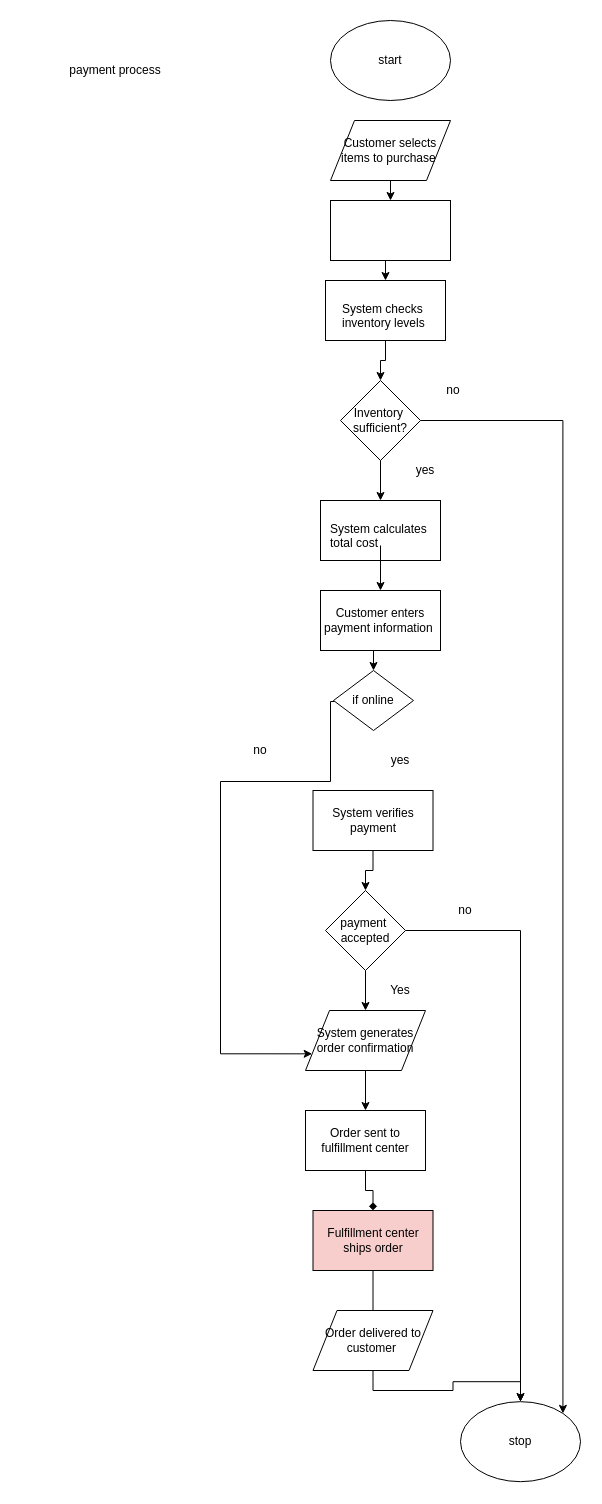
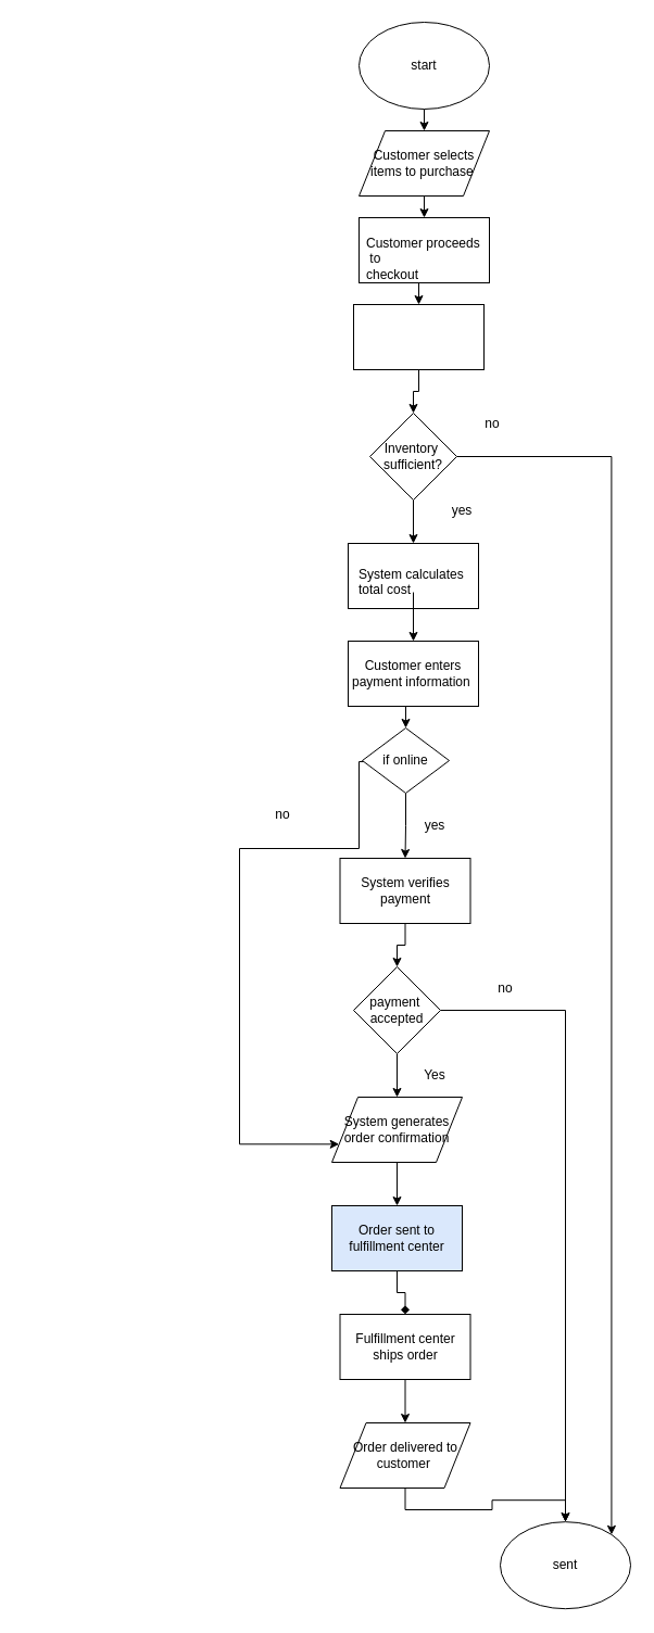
- <mxCell id="34" value="payment process" style="text;html=1;strokeColor=none;fillColor=none;align=center;verticalAlign=middle;whiteSpace=wrap;rounded=0;" vertex="1" parent="1"><mxGeometry x="20" y="60" width="190" height="20" as="geometry" /></mxCell>
+ <mxCell id="2" style="edgeStyle=orthogonalEdgeStyle;rounded=0;orthogonalLoop=1;jettySize=auto;html=1;exitX=0.5;exitY=1;exitDx=0;exitDy=0;entryX=0.5;entryY=0;entryDx=0;entryDy=0;" edge="1" parent="1" source="3" target="5"><mxGeometry relative="1" as="geometry" /></mxCell>
+ <mxCell id="8" value="Customer proceeds&lt;br&gt;&amp;nbsp;to &lt;br&gt;checkout" style="text;html=1;" vertex="1" parent="1"><mxGeometry x="335" y="210" width="110" height="30" as="geometry" /></mxCell>
- <mxCell id="11" value="System checks &lt;br&gt;inventory levels" style="text;html=1;" vertex="1" parent="1"><mxGeometry x="340" y="295" width="100" height="30" as="geometry" /></mxCell>
+ <mxCell id="35" style="edgeStyle=orthogonalEdgeStyle;rounded=0;orthogonalLoop=1;jettySize=auto;html=1;entryX=0.5;entryY=0;entryDx=0;entryDy=0;" edge="1" parent="1" source="37" target="19"><mxGeometry relative="1" as="geometry" /></mxCell>
- <mxCell id="33" value="Order sent to fulfillment center" style="rounded=0;whiteSpace=wrap;html=1;" vertex="1" parent="1"><mxGeometry x="305" y="1110" width="120" height="60" as="geometry" /></mxCell>
+ <mxCell id="33" value="Order sent to fulfillment center" style="rounded=0;whiteSpace=wrap;html=1;fillColor=#dae8fc;" vertex="1" parent="1"><mxGeometry x="305" y="1110" width="120" height="60" as="geometry" /></mxCell>
- <mxCell id="29" value="Fulfillment center ships order" style="rounded=0;whiteSpace=wrap;html=1;fillColor=#f8cecc;" vertex="1" parent="1"><mxGeometry x="312.5" y="1210" width="120" height="60" as="geometry" /></mxCell>
+ <mxCell id="29" value="Fulfillment center ships order" style="rounded=0;whiteSpace=wrap;html=1;" vertex="1" parent="1"><mxGeometry x="312.5" y="1210" width="120" height="60" as="geometry" /></mxCell>
- <mxCell id="28" style="edgeStyle=orthogonalEdgeStyle;rounded=0;orthogonalLoop=1;jettySize=auto;html=1;exitX=0.5;exitY=1;exitDx=0;exitDy=0;entryX=0.5;entryY=0;entryDx=0;entryDy=0;endArrow=none;" edge="1" parent="1" source="29" target="31"><mxGeometry relative="1" as="geometry" /></mxCell>
+ <mxCell id="28" style="edgeStyle=orthogonalEdgeStyle;rounded=0;orthogonalLoop=1;jettySize=auto;html=1;exitX=0.5;exitY=1;exitDx=0;exitDy=0;entryX=0.5;entryY=0;entryDx=0;entryDy=0;" edge="1" parent="1" source="29" target="31"><mxGeometry relative="1" as="geometry" /></mxCell>
- <mxCell id="32" value="stop" style="ellipse;whiteSpace=wrap;html=1;" vertex="1" parent="1"><mxGeometry x="460" y="1401.176" width="120" height="80" as="geometry" /></mxCell>
+ <mxCell id="32" value="sent" style="ellipse;whiteSpace=wrap;html=1;" vertex="1" parent="1"><mxGeometry x="460" y="1401.176" width="120" height="80" as="geometry" /></mxCell>
